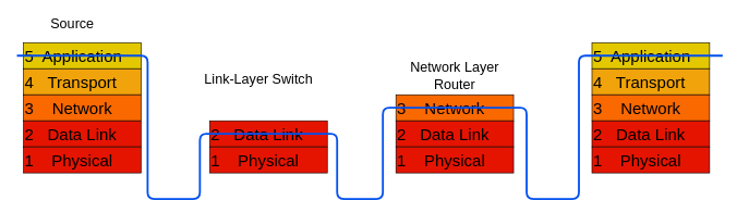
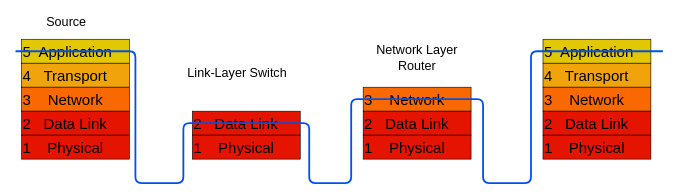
- <mxCell id="34" value="Network Layer Router" style="text;html=1;strokeColor=none;fillColor=none;align=center;verticalAlign=middle;whiteSpace=wrap;rounded=0;fontSize=21;" vertex="1" parent="1"><mxGeometry x="605" y="100" width="180" height="30" as="geometry" /></mxCell>
+ <mxCell id="34" value="Network Layer Router" style="text;html=1;strokeColor=none;fillColor=none;align=center;verticalAlign=middle;whiteSpace=wrap;rounded=0;fontSize=21;" vertex="1" parent="1"><mxGeometry x="605" y="80" width="180" height="30" as="geometry" /></mxCell>
